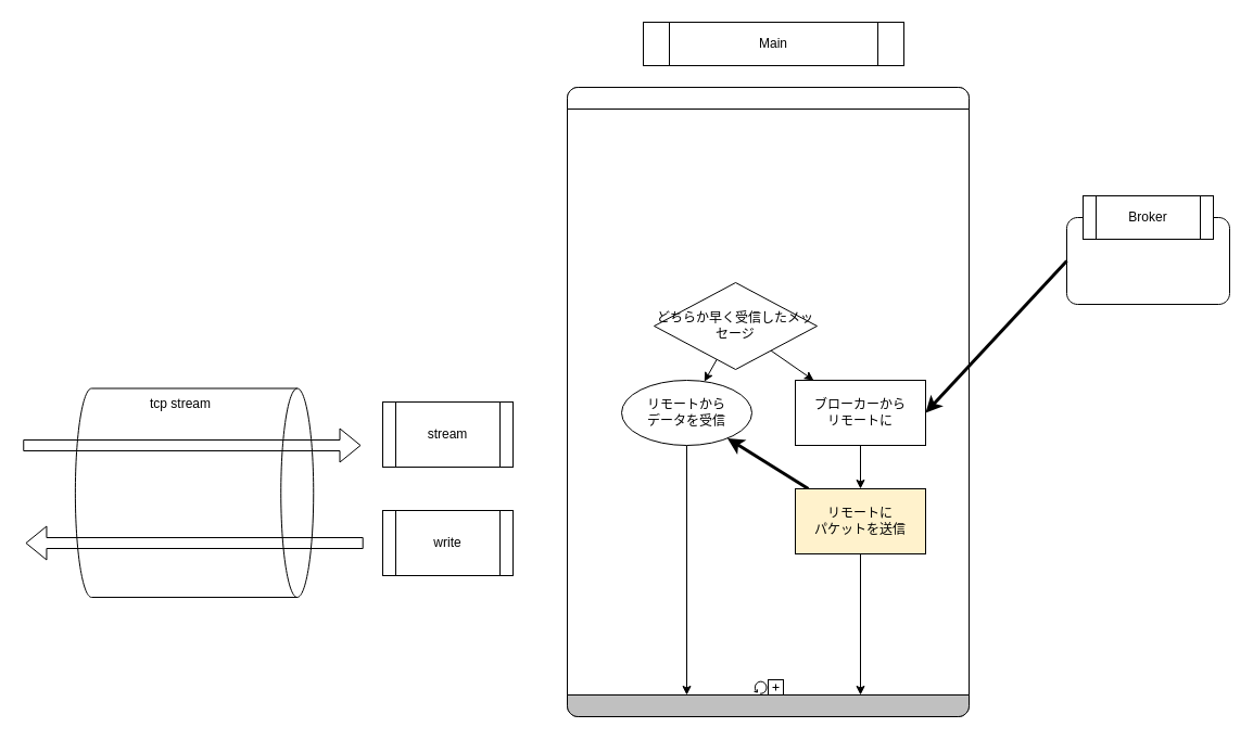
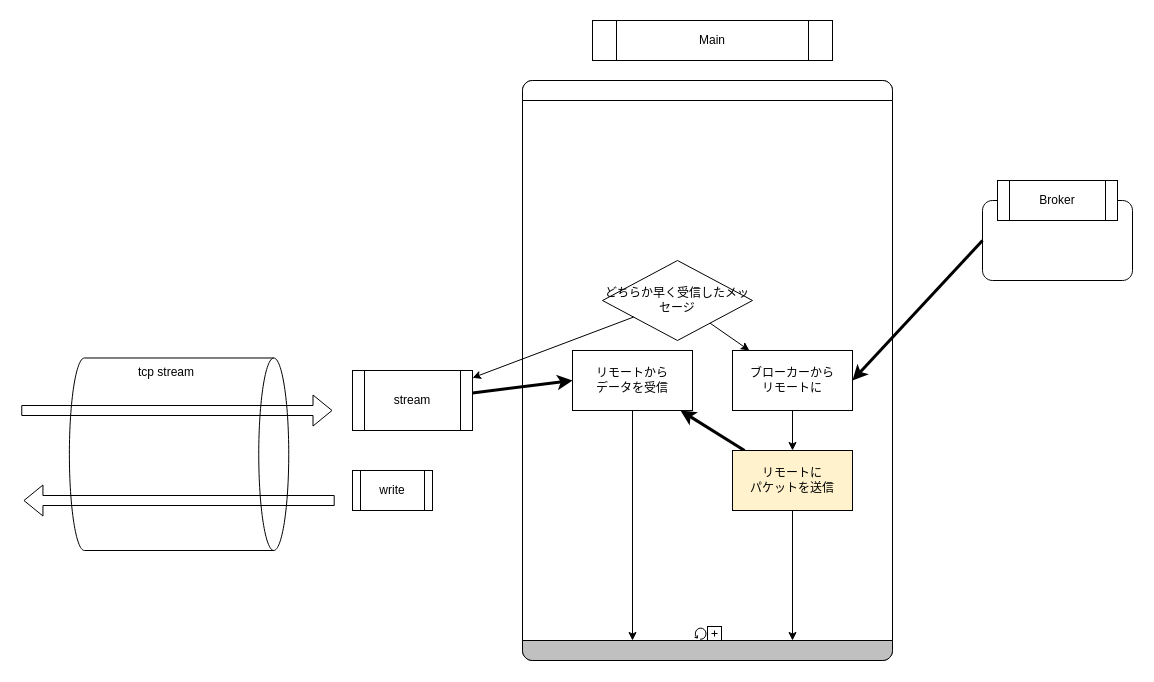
- <mxCell id="19" value="" style="edgeStyle=none;html=1;" edge="1" parent="1" source="16" target="18"><mxGeometry relative="1" as="geometry" /></mxCell>
+ <mxCell id="19" value="" style="edgeStyle=none;html=1;" edge="1" parent="1" source="16" target="8"><mxGeometry relative="1" as="geometry" /></mxCell>
- <mxCell id="18" value="リモートから&lt;br&gt;データを受信" style="ellipse;whiteSpace=wrap;html=1;" vertex="1" parent="1"><mxGeometry x="572" y="350" width="120" height="60" as="geometry" /></mxCell>
+ <mxCell id="18" value="リモートから&lt;br&gt;データを受信" style="whiteSpace=wrap;html=1;" vertex="1" parent="1"><mxGeometry x="572" y="350" width="120" height="60" as="geometry" /></mxCell>
+ <mxCell id="7" style="edgeStyle=none;html=1;entryX=0;entryY=0.5;entryDx=0;entryDy=0;strokeWidth=3;" edge="1" parent="1" source="8" target="18"><mxGeometry relative="1" as="geometry" /></mxCell>
- <mxCell id="9" value="write" style="shape=process;whiteSpace=wrap;html=1;backgroundOutline=1;" vertex="1" parent="1"><mxGeometry x="352" y="470" width="120" height="60" as="geometry" /></mxCell>
+ <mxCell id="9" value="write" style="shape=process;whiteSpace=wrap;html=1;backgroundOutline=1;" vertex="1" parent="1"><mxGeometry x="352" y="470" width="80" height="40" as="geometry" /></mxCell>
